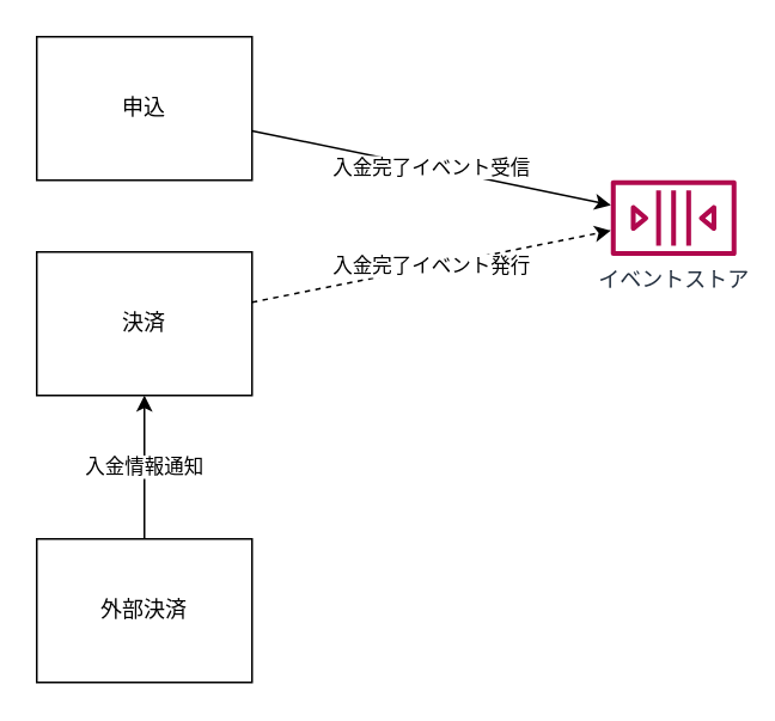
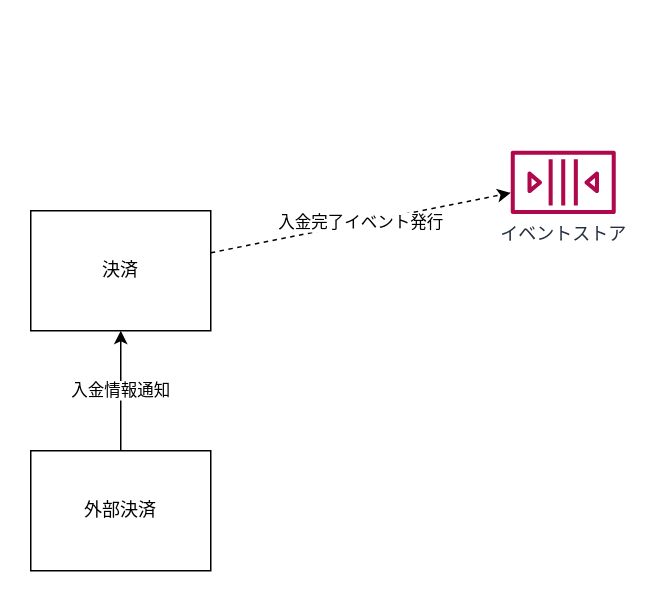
- <mxCell id="3" value="申込" style="rounded=0;whiteSpace=wrap;html=1;" parent="1" vertex="1"><mxGeometry x="20" y="20" width="120" height="80" as="geometry" /></mxCell>
- <mxCell id="2" value="入金完了イベント受信" style="edgeStyle=none;html=1;" parent="1" source="3" target="6" edge="1"><mxGeometry relative="1" as="geometry" /></mxCell>
